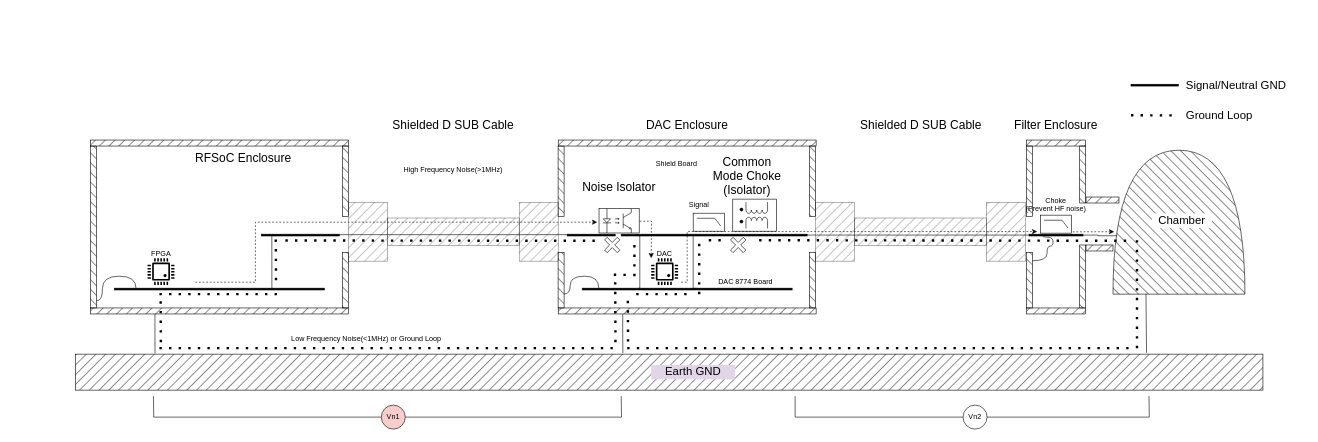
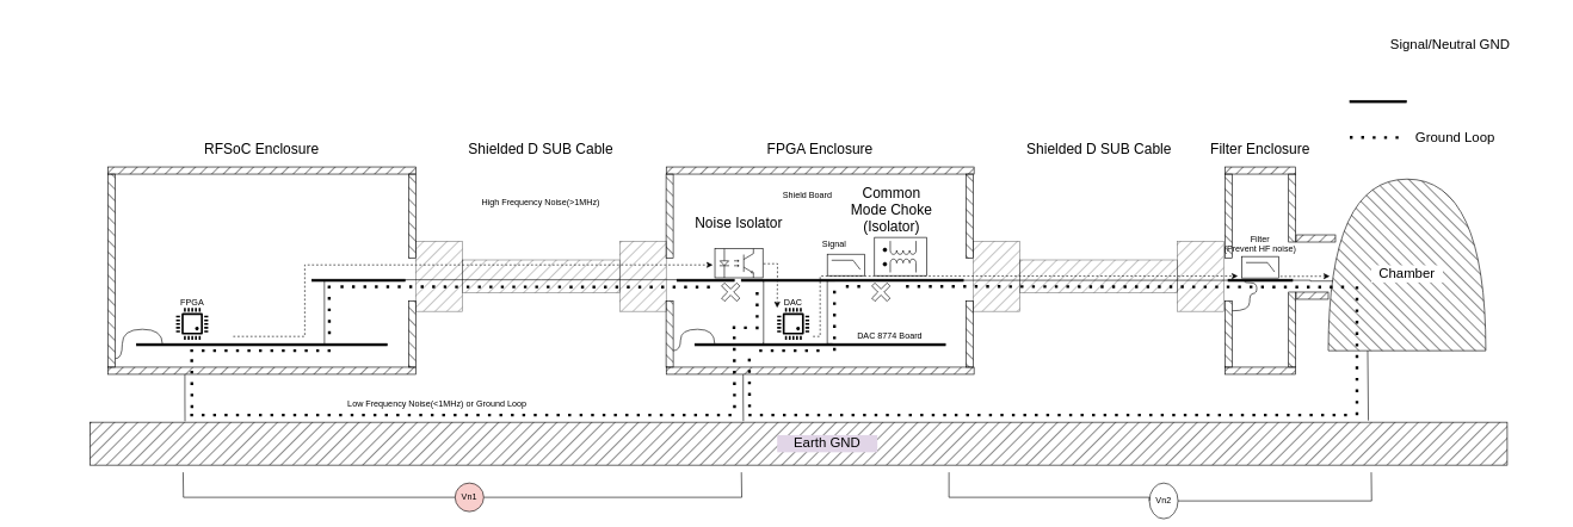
- <mxCell id="66" value="Signal/Neutral GND" style="rounded=0;whiteSpace=wrap;html=1;strokeWidth=0;strokeColor=none;fontSize=19;align=left;" parent="1" vertex="1"><mxGeometry x="1975" y="130" width="200" height="24" as="geometry" /></mxCell>
+ <mxCell id="66" value="Signal/Neutral GND" style="rounded=0;whiteSpace=wrap;html=1;strokeWidth=0;strokeColor=none;fontSize=19;align=left;" parent="1" vertex="1"><mxGeometry x="1940" y="50" width="200" height="24" as="geometry" /></mxCell>
- <mxCell id="45" value="DAC Enclosure" style="rounded=0;whiteSpace=wrap;html=1;fillColor=none;verticalAlign=middle;strokeColor=none;fontSize=20;" parent="1" vertex="1"><mxGeometry x="1055" y="200" width="180" height="14" as="geometry" /></mxCell>
+ <mxCell id="45" value="FPGA Enclosure" style="rounded=0;whiteSpace=wrap;html=1;fillColor=none;verticalAlign=middle;strokeColor=none;fontSize=20;" parent="1" vertex="1"><mxGeometry x="1055" y="200" width="180" height="14" as="geometry" /></mxCell>
- <mxCell id="44" value="RFSoC Enclosure" style="rounded=0;whiteSpace=wrap;html=1;fillColor=none;verticalAlign=middle;strokeColor=none;fontSize=20;" parent="1" vertex="1"><mxGeometry x="305" y="255" width="200" height="14" as="geometry" /></mxCell>
+ <mxCell id="44" value="RFSoC Enclosure" style="rounded=0;whiteSpace=wrap;html=1;fillColor=none;verticalAlign=middle;strokeColor=none;fontSize=20;" parent="1" vertex="1"><mxGeometry x="265" y="200" width="200" height="14" as="geometry" /></mxCell>
- <mxCell id="48" value="Choke&lt;div&gt;(Prevent HF noise)&lt;/div&gt;" style="rounded=0;whiteSpace=wrap;html=1;fillColor=none;verticalAlign=top;strokeColor=none;" parent="1" vertex="1"><mxGeometry x="1685" y="320" width="150" height="28" as="geometry" /></mxCell>
+ <mxCell id="48" value="Filter&lt;div&gt;(Prevent HF noise)&lt;/div&gt;" style="rounded=0;whiteSpace=wrap;html=1;fillColor=none;verticalAlign=top;strokeColor=none;" parent="1" vertex="1"><mxGeometry x="1685" y="320" width="150" height="28" as="geometry" /></mxCell>
- <mxCell id="16" value="Chamber" style="rounded=0;whiteSpace=wrap;html=1;strokeWidth=0;strokeColor=none;fontSize=19;" parent="14" vertex="1"><mxGeometry x="65" y="105.5" width="100" height="24" as="geometry" /></mxCell>
+ <mxCell id="16" value="Chamber" style="rounded=0;whiteSpace=wrap;html=1;strokeWidth=0;strokeColor=none;fontSize=19;" parent="14" vertex="1"><mxGeometry x="60" y="120.5" width="100" height="24" as="geometry" /></mxCell>
- <mxCell id="71" value="Vn2" style="ellipse;whiteSpace=wrap;html=1;aspect=fixed;" parent="1" vertex="1"><mxGeometry x="1605" y="675" width="40" height="40" as="geometry" /></mxCell>
+ <mxCell id="71" value="Vn2" style="ellipse;whiteSpace=wrap;html=1;aspect=fixed;" parent="1" vertex="1"><mxGeometry x="1605" y="675" width="40" height="50" as="geometry" /></mxCell>
